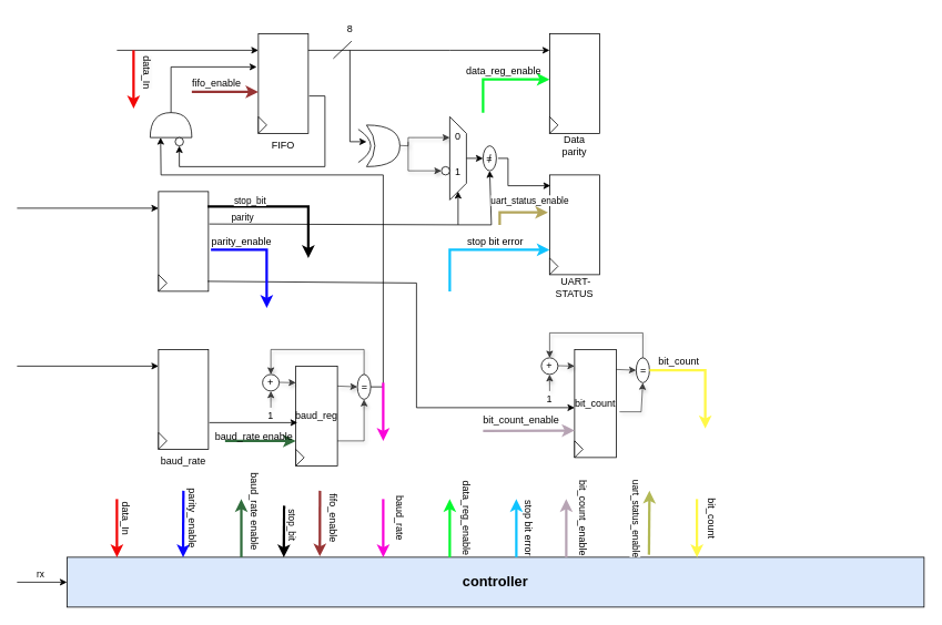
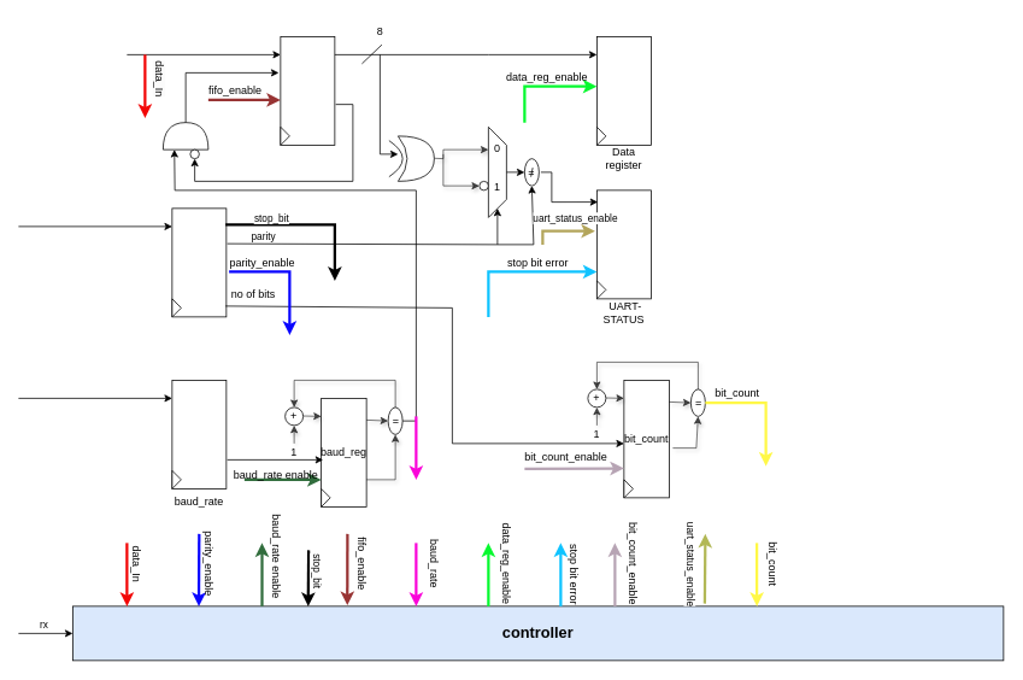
- <mxCell id="8" value="FIFO" style="text;html=1;align=center;verticalAlign=middle;whiteSpace=wrap;rounded=0;container=0;" parent="7" vertex="1"><mxGeometry x="170" y="120" width="60" height="30" as="geometry" /></mxCell>
- <mxCell id="24" value="Data parity" style="text;html=1;align=center;verticalAlign=middle;whiteSpace=wrap;rounded=0;container=0;" parent="20" vertex="1"><mxGeometry x="170" y="120" width="60" height="30" as="geometry" /></mxCell>
+ <mxCell id="24" value="Data register" style="text;html=1;align=center;verticalAlign=middle;whiteSpace=wrap;rounded=0;container=0;" parent="20" vertex="1"><mxGeometry x="170" y="120" width="60" height="30" as="geometry" /></mxCell>
+ <mxCell id="66" value="no of bits" style="text;html=1;align=center;verticalAlign=middle;whiteSpace=wrap;rounded=0;" parent="1" vertex="1"><mxGeometry x="250" y="310" width="60" height="30" as="geometry" /></mxCell>
